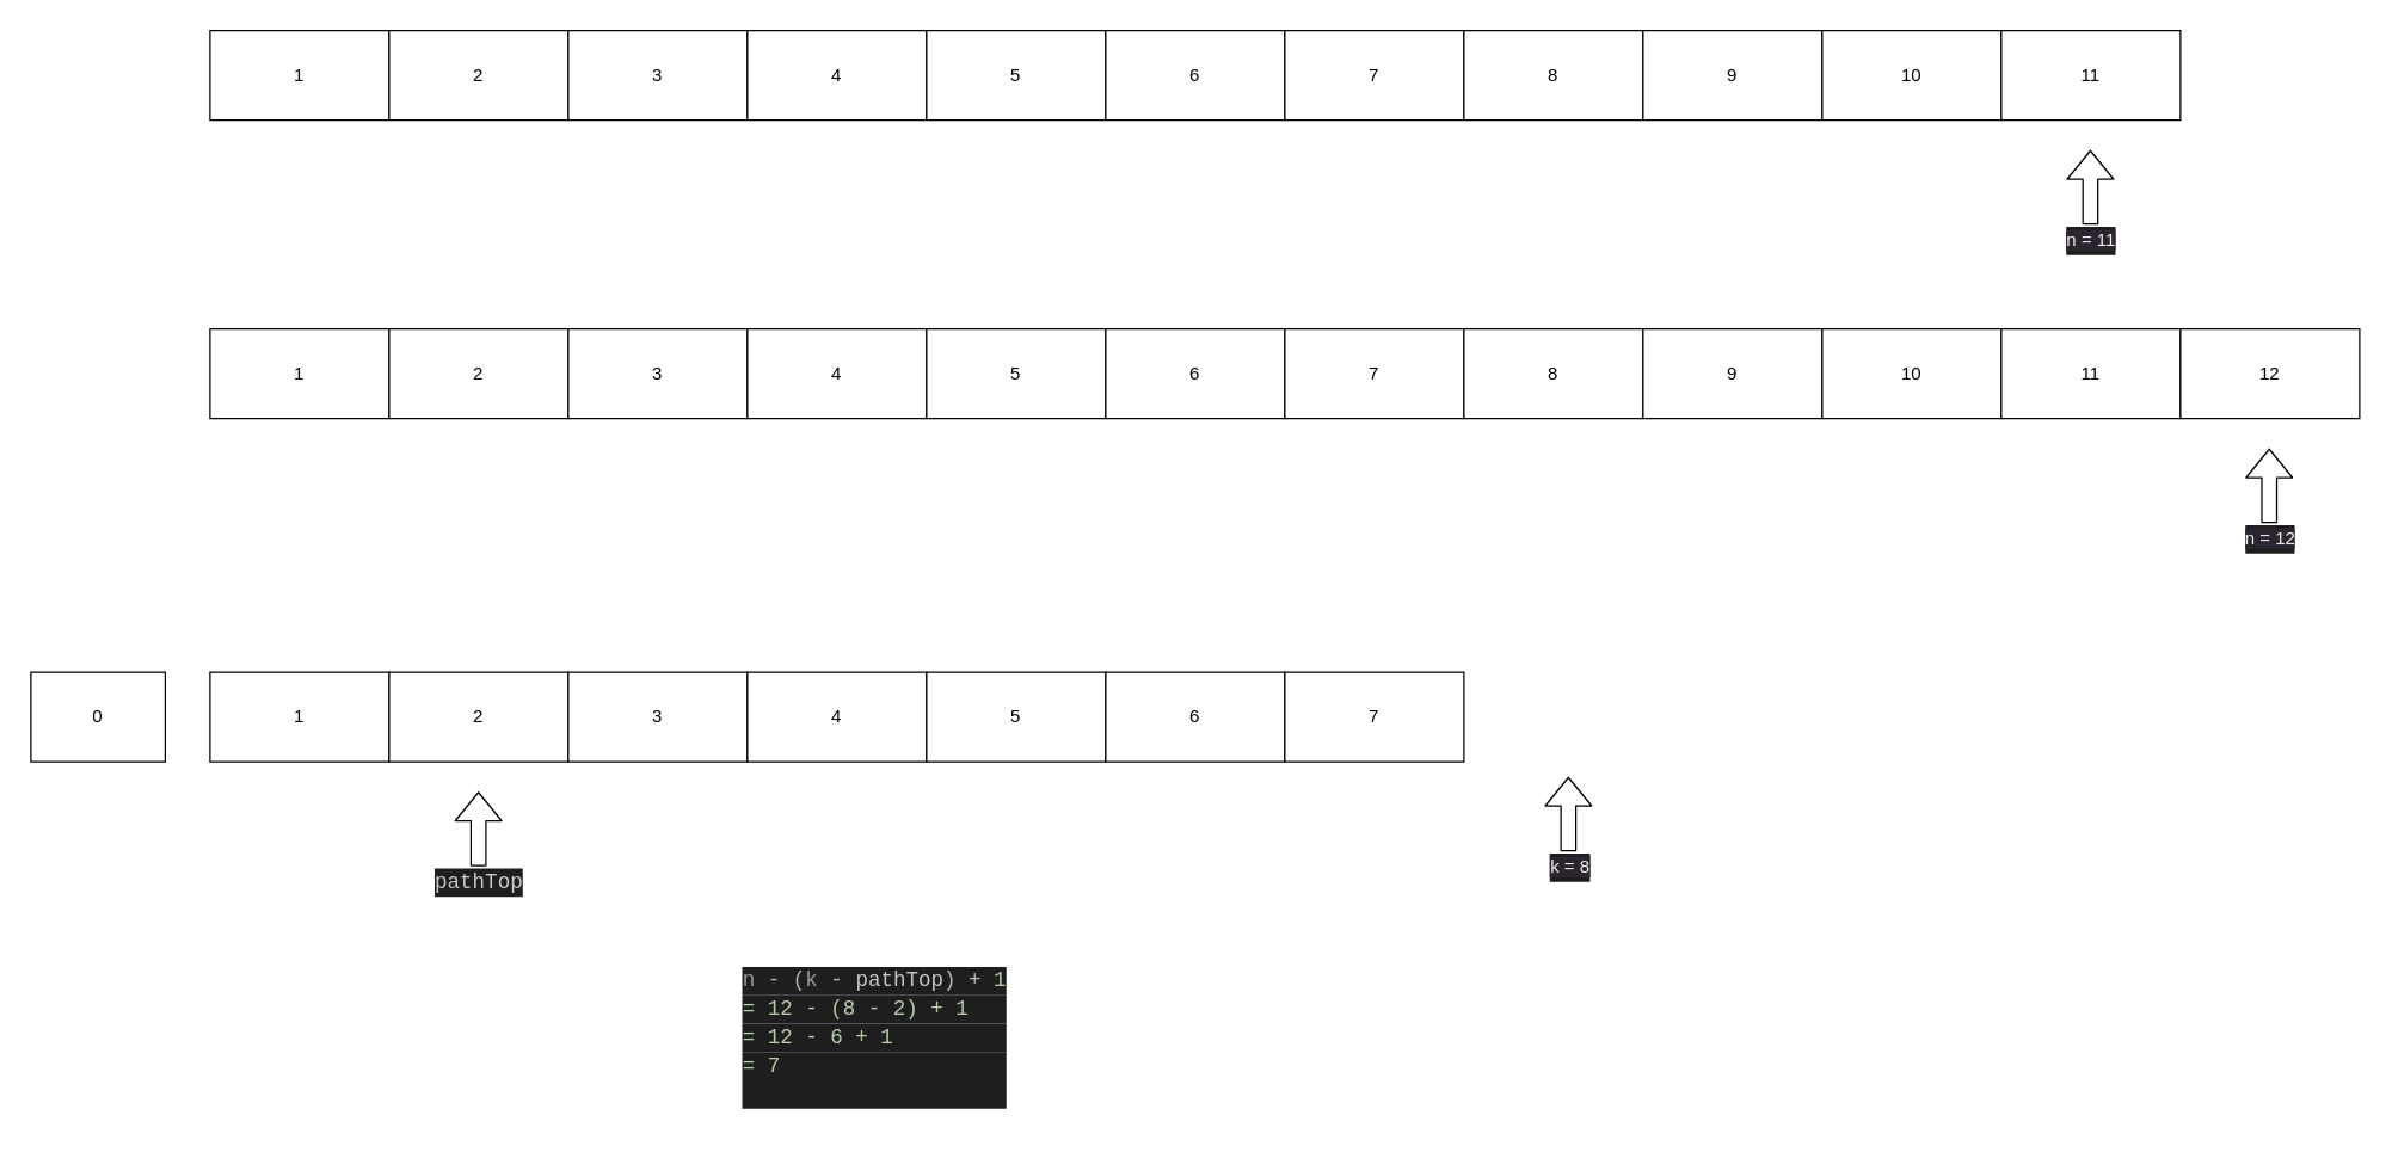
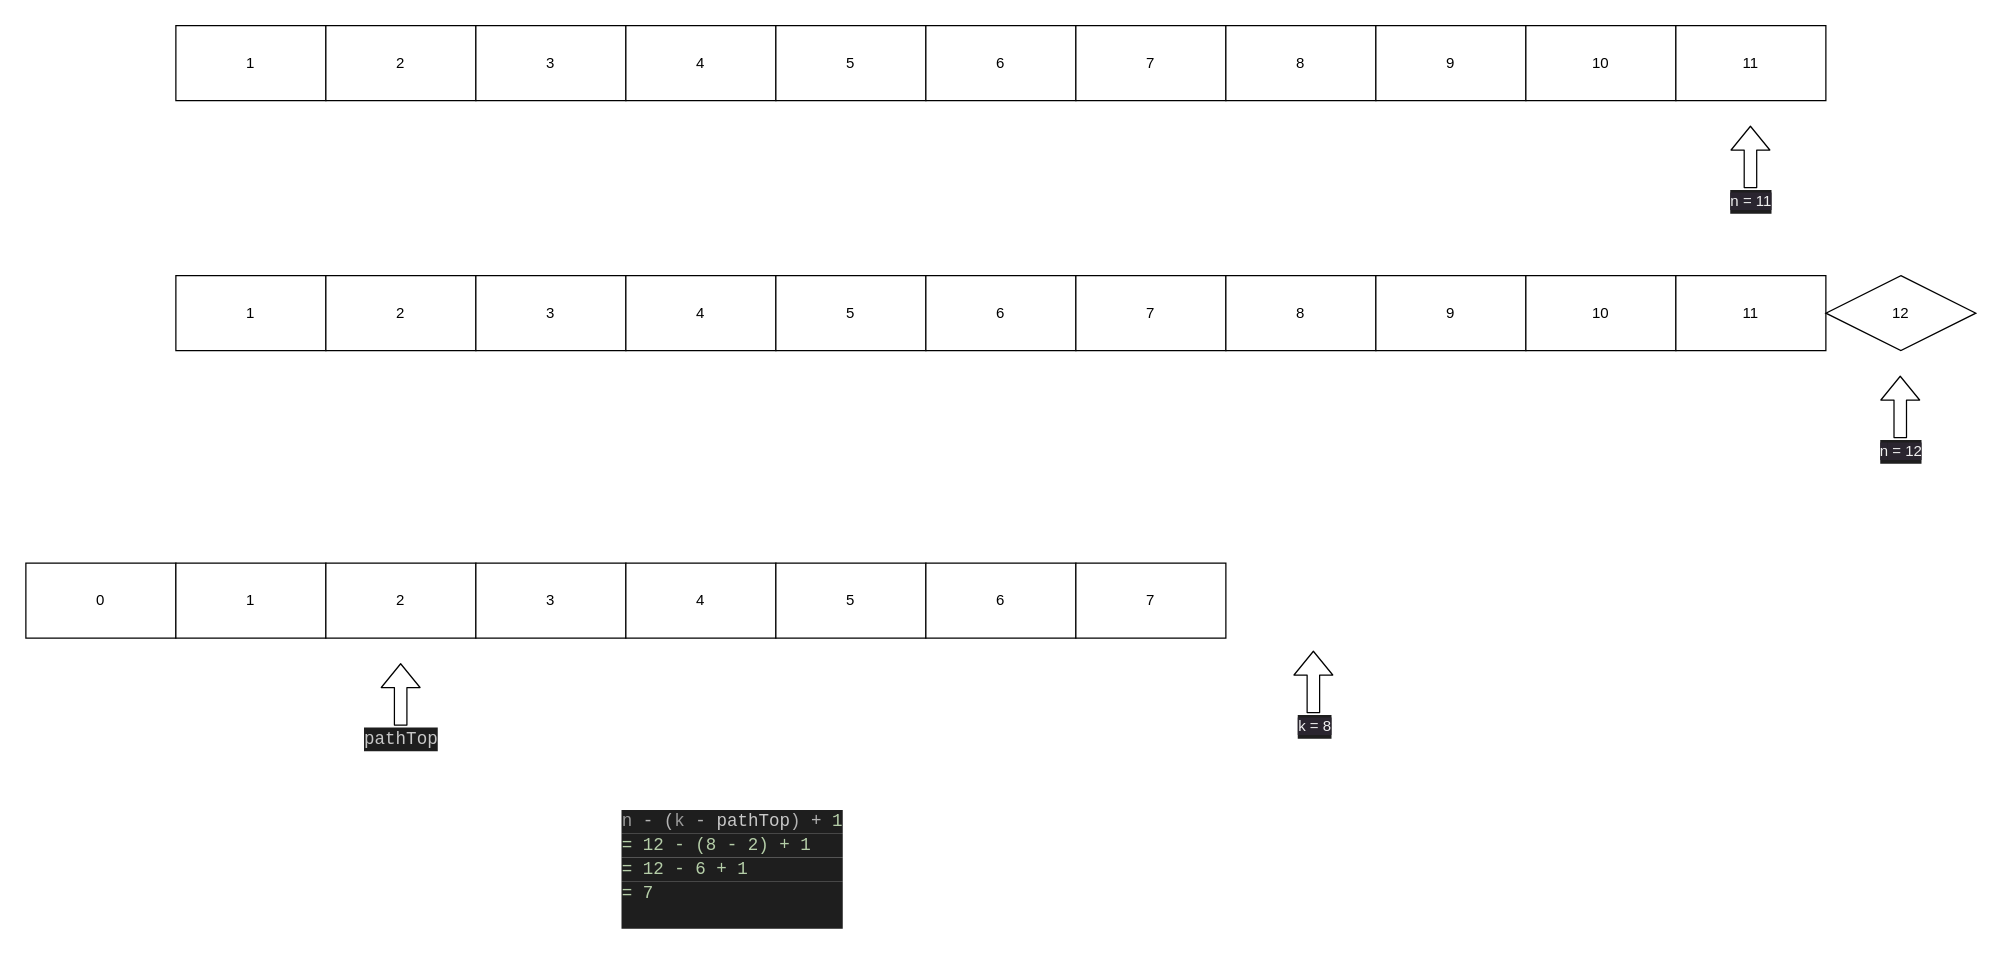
- <mxCell id="45" value="12" style="rounded=0;whiteSpace=wrap;html=1;" vertex="1" parent="1"><mxGeometry x="1460" y="220" width="120" height="60" as="geometry" /></mxCell>
+ <mxCell id="45" value="12" style="rhombus;whiteSpace=wrap;html=1;" vertex="1" parent="1"><mxGeometry x="1460" y="220" width="120" height="60" as="geometry" /></mxCell>
- <mxCell id="2" value="0" style="rounded=0;whiteSpace=wrap;html=1;" parent="1" vertex="1"><mxGeometry x="20" y="450" width="90" height="60" as="geometry" /></mxCell>
+ <mxCell id="2" value="0" style="rounded=0;whiteSpace=wrap;html=1;" parent="1" vertex="1"><mxGeometry x="20" y="450" width="120" height="60" as="geometry" /></mxCell>
